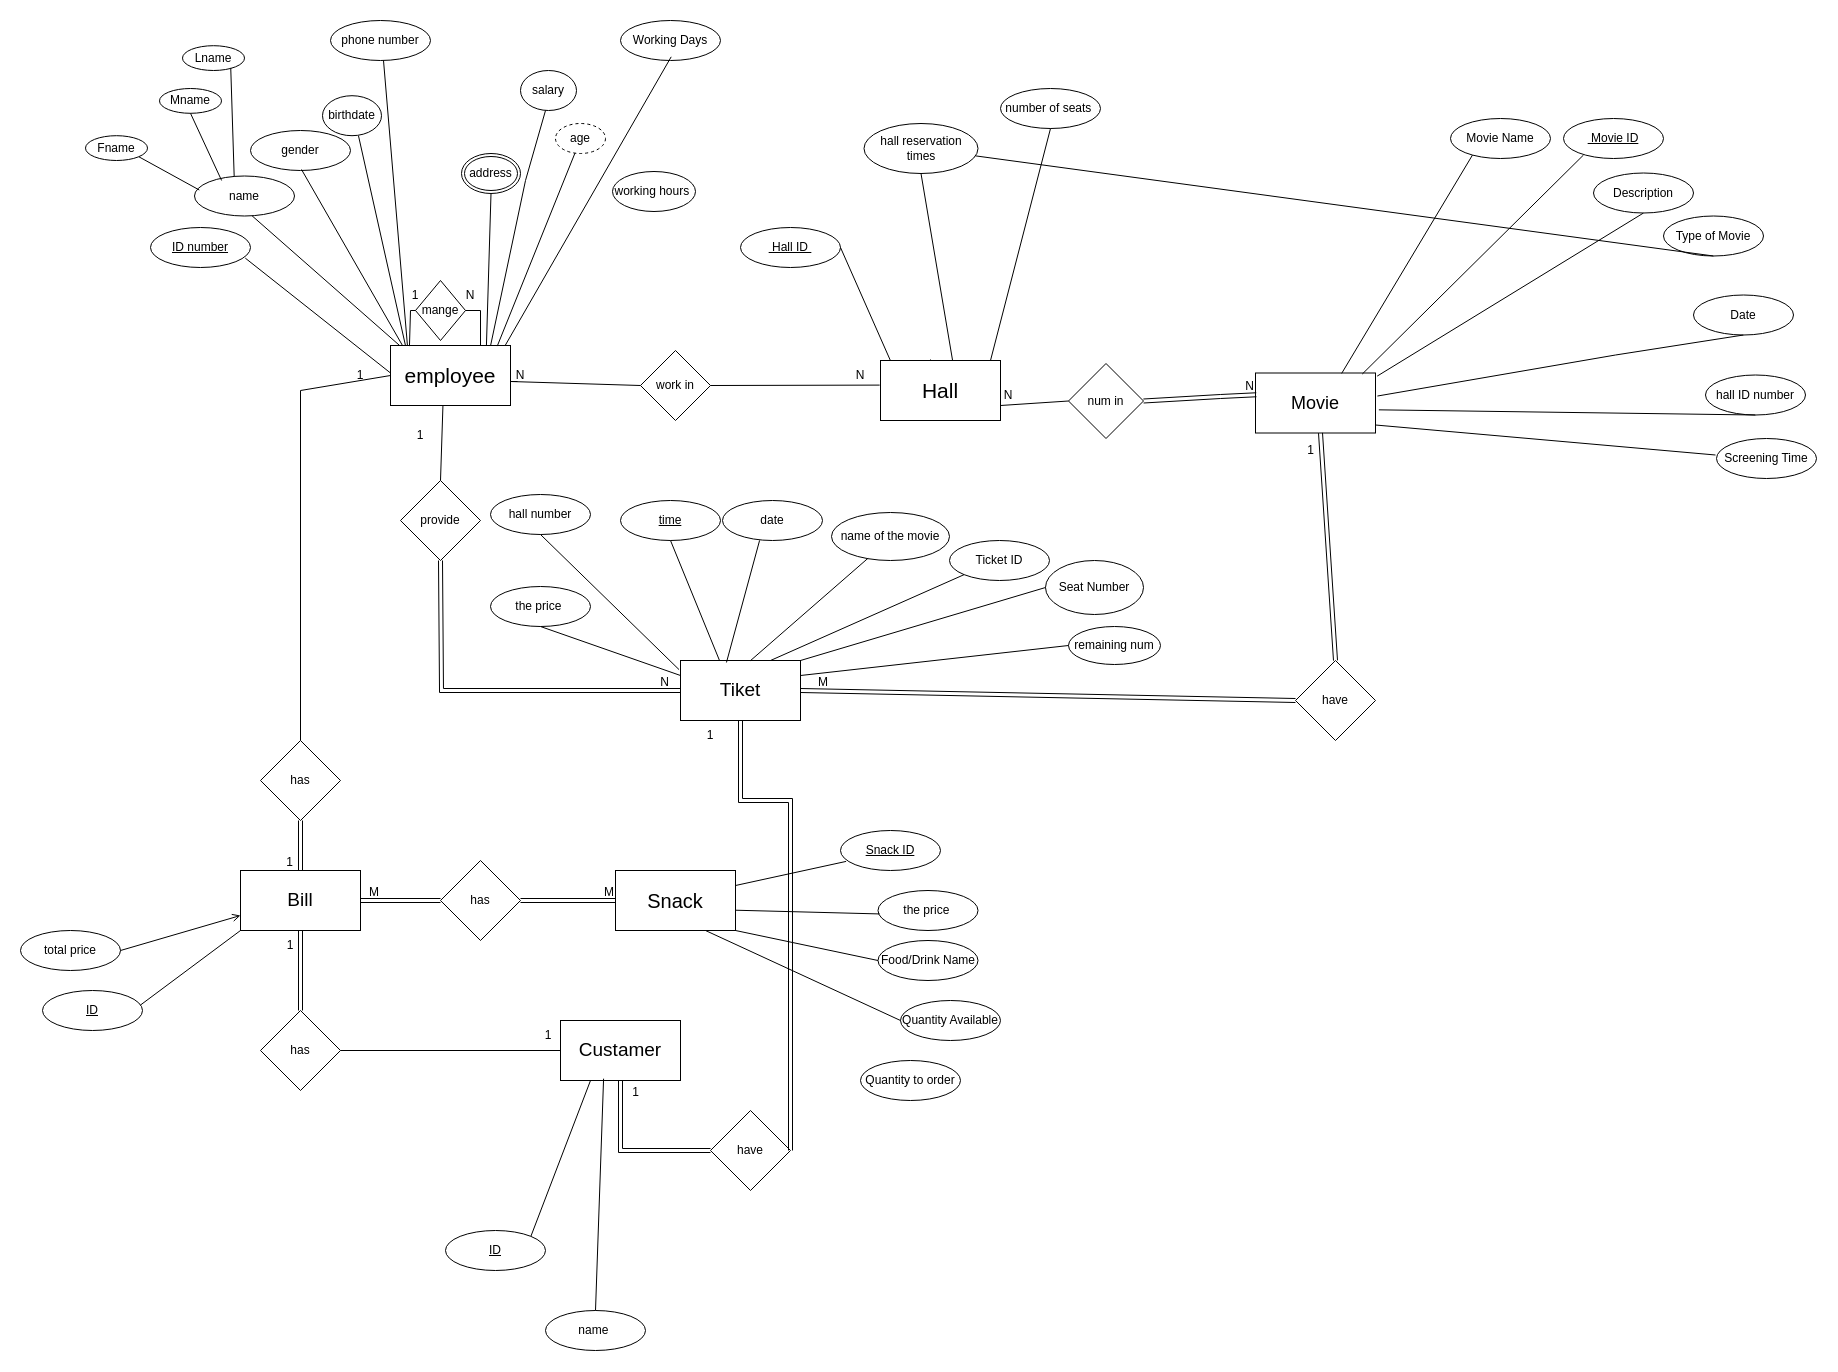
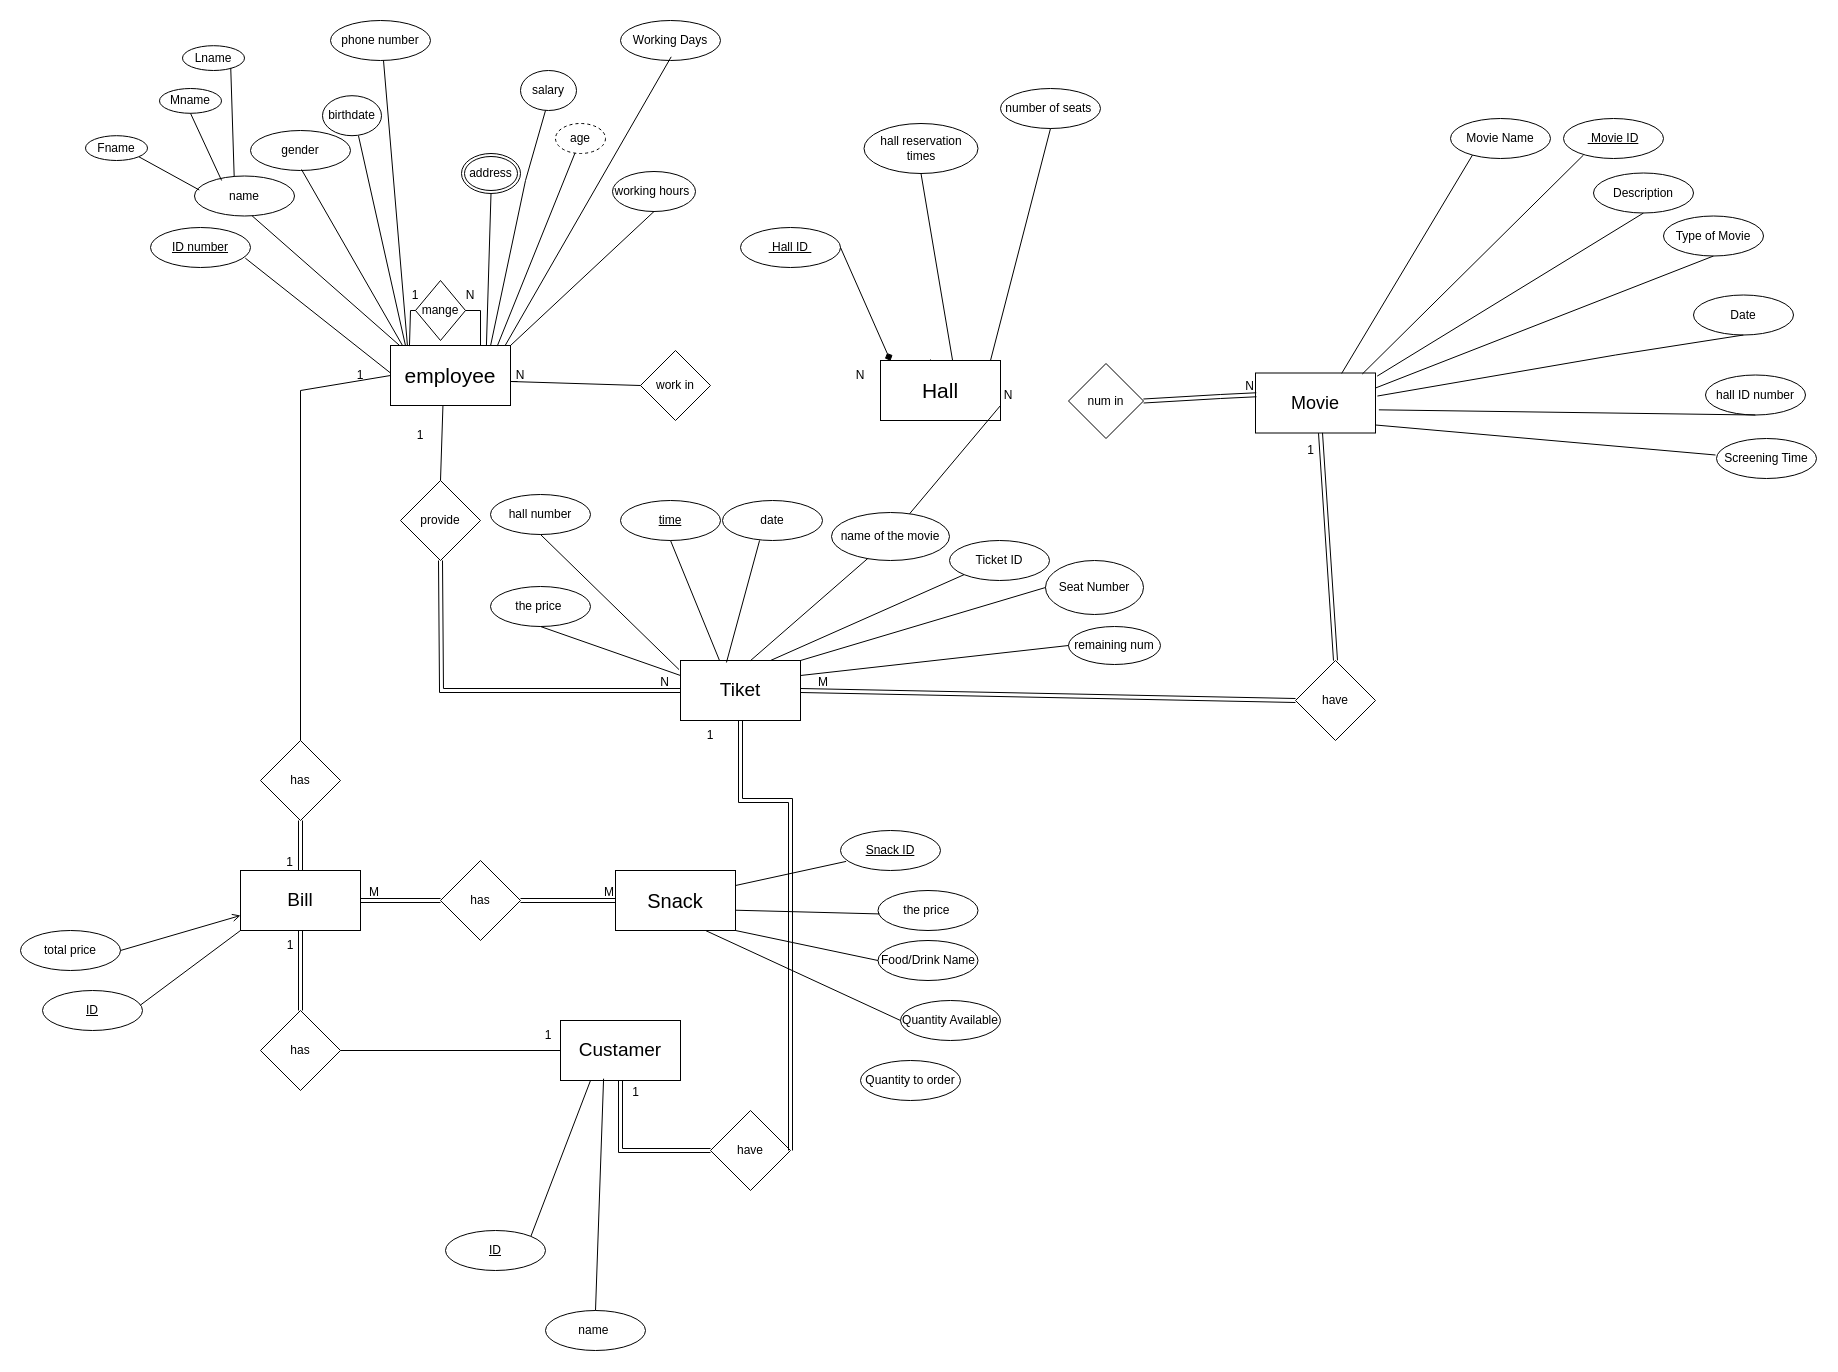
- <mxCell id="83" value="" style="endArrow=none;html=1;exitX=0.5;exitY=1;exitDx=0;exitDy=0;rounded=0;labelBackgroundColor=none;fontColor=default;" parent="1" source="82" target="54" edge="1"><mxGeometry relative="1" as="geometry"><mxPoint x="1428" y="475.5" as="sourcePoint" /><mxPoint x="1374.6" y="375.6" as="targetPoint" /></mxGeometry></mxCell>
+ <mxCell id="83" value="" style="endArrow=none;html=1;exitX=0.5;exitY=1;exitDx=0;exitDy=0;entryX=1;entryY=0.25;entryDx=0;entryDy=0;rounded=0;labelBackgroundColor=none;fontColor=default;" parent="1" source="82" target="4" edge="1"><mxGeometry relative="1" as="geometry"><mxPoint x="1428" y="475.5" as="sourcePoint" /><mxPoint x="1374.6" y="375.6" as="targetPoint" /></mxGeometry></mxCell>
+ <mxCell id="70" value="" style="endArrow=none;html=1;exitX=0.5;exitY=1;exitDx=0;exitDy=0;entryX=1;entryY=0;entryDx=0;entryDy=0;rounded=0;labelBackgroundColor=none;fontColor=default;" parent="1" source="69" target="2" edge="1"><mxGeometry relative="1" as="geometry"><mxPoint x="360" y="431" as="sourcePoint" /><mxPoint x="480.6" y="371.1" as="targetPoint" /></mxGeometry></mxCell>
- <mxCell id="57" value="" style="endArrow=none;html=1;exitX=1;exitY=0.5;exitDx=0;exitDy=0;rounded=0;entryX=0.083;entryY=0.003;entryDx=0;entryDy=0;entryPerimeter=0;labelBackgroundColor=none;fontColor=default;" parent="1" source="56" target="59" edge="1"><mxGeometry relative="1" as="geometry"><mxPoint x="796" y="143" as="sourcePoint" /><mxPoint x="890" y="380" as="targetPoint" /></mxGeometry></mxCell>
+ <mxCell id="57" value="" style="endArrow=diamond;html=1;exitX=1;exitY=0.5;exitDx=0;exitDy=0;rounded=0;entryX=0.083;entryY=0.003;entryDx=0;entryDy=0;entryPerimeter=0;labelBackgroundColor=none;fontColor=default;" parent="1" source="56" target="59" edge="1"><mxGeometry relative="1" as="geometry"><mxPoint x="796" y="143" as="sourcePoint" /><mxPoint x="890" y="380" as="targetPoint" /></mxGeometry></mxCell>
- <mxCell id="17" value="" style="endArrow=none;html=1;rounded=0;entryX=-0.007;entryY=0.41;entryDx=0;entryDy=0;entryPerimeter=0;labelBackgroundColor=none;fontColor=default;exitX=1;exitY=0.5;exitDx=0;exitDy=0;" parent="1" source="9" target="59" edge="1"><mxGeometry relative="1" as="geometry"><mxPoint x="710" y="384.85" as="sourcePoint" /><mxPoint x="870" y="384.85" as="targetPoint" /></mxGeometry></mxCell>
- <mxCell id="127" value="" style="endArrow=none;html=1;rounded=0;entryX=0;entryY=0.5;entryDx=0;entryDy=0;exitX=1;exitY=0.75;exitDx=0;exitDy=0;" parent="1" source="59" target="10" edge="1"><mxGeometry width="50" height="50" relative="1" as="geometry"><mxPoint x="726" y="503" as="sourcePoint" /><mxPoint x="776" y="453" as="targetPoint" /></mxGeometry></mxCell>
+ <mxCell id="127" value="" style="endArrow=none;html=1;rounded=0;exitX=1;exitY=0.75;exitDx=0;exitDy=0;" parent="1" source="59" target="86" edge="1"><mxGeometry width="50" height="50" relative="1" as="geometry"><mxPoint x="726" y="503" as="sourcePoint" /><mxPoint x="776" y="453" as="targetPoint" /></mxGeometry></mxCell>
